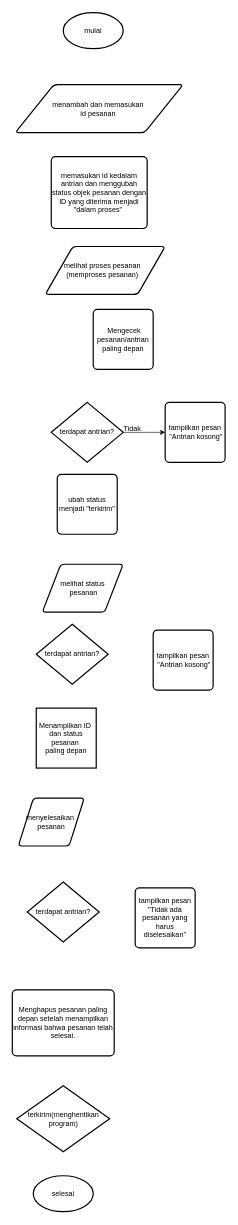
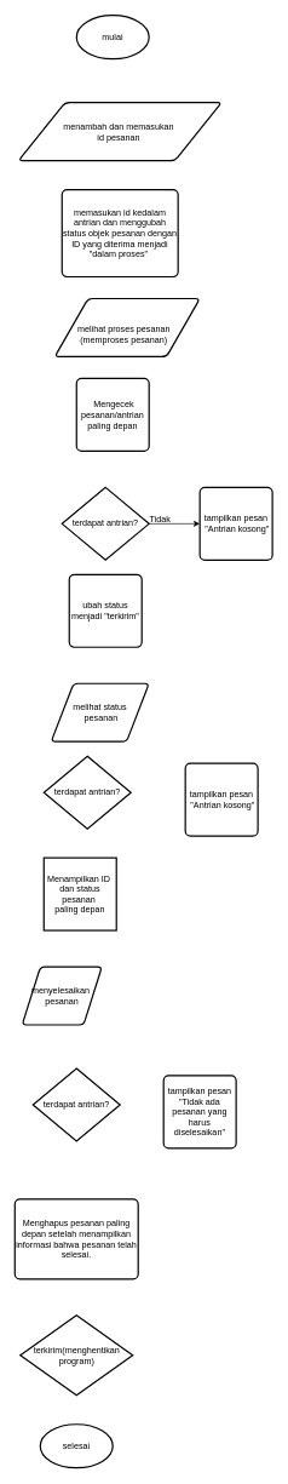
- <mxCell id="6" value="melihat&amp;nbsp;&lt;span style=&quot;background-color: initial;&quot;&gt;proses pesanan&lt;/span&gt;&lt;div&gt;(memproses pesanan)&lt;/div&gt;" style="text;html=1;align=center;verticalAlign=middle;resizable=0;points=[];autosize=1;strokeColor=none;fillColor=none;" vertex="1" parent="1"><mxGeometry x="95" y="430" width="150" height="40" as="geometry" /></mxCell>
+ <mxCell id="6" value="melihat&amp;nbsp;&lt;span style=&quot;background-color: initial;&quot;&gt;proses pesanan&lt;/span&gt;&lt;div&gt;(memproses pesanan)&lt;/div&gt;" style="text;html=1;align=center;verticalAlign=middle;resizable=0;points=[];autosize=1;strokeColor=none;fillColor=none;" vertex="1" parent="1"><mxGeometry x="95" y="440" width="150" height="40" as="geometry" /></mxCell>
- <mxCell id="7" value="&amp;nbsp;Mengecek pesanan/antrian paling depan" style="rounded=1;whiteSpace=wrap;html=1;absoluteArcSize=1;arcSize=14;strokeWidth=2;" vertex="1" parent="1"><mxGeometry x="155" y="515" width="100" height="100" as="geometry" /></mxCell>
+ <mxCell id="7" value="&amp;nbsp;Mengecek pesanan/antrian paling depan" style="rounded=1;whiteSpace=wrap;html=1;absoluteArcSize=1;arcSize=14;strokeWidth=2;" vertex="1" parent="1"><mxGeometry x="105" y="520" width="100" height="100" as="geometry" /></mxCell>
